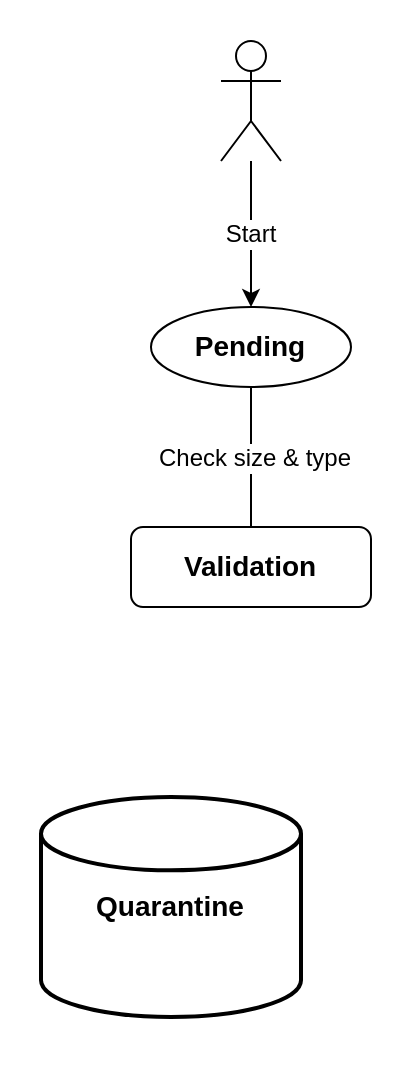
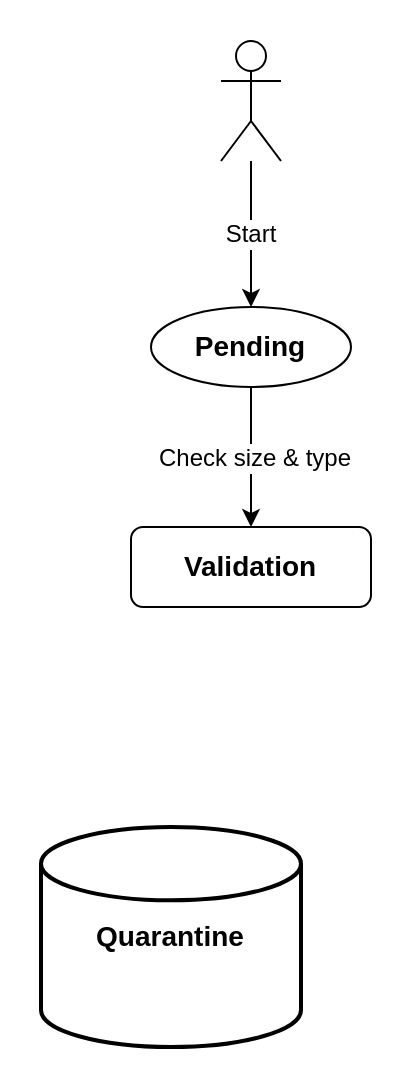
- <mxCell id="6" value="" style="endArrow=none;html=1;rounded=0;entryX=0.5;entryY=0;entryDx=0;entryDy=0;exitX=0.5;exitY=1;exitDx=0;exitDy=0;" edge="1" parent="1" source="2" target="8"><mxGeometry width="50" height="50" relative="1" as="geometry"><mxPoint x="240" y="453" as="sourcePoint" /><mxPoint x="290" y="403" as="targetPoint" /></mxGeometry></mxCell>
+ <mxCell id="6" value="" style="endArrow=classic;html=1;rounded=0;entryX=0.5;entryY=0;entryDx=0;entryDy=0;exitX=0.5;exitY=1;exitDx=0;exitDy=0;" edge="1" parent="1" source="2" target="8"><mxGeometry width="50" height="50" relative="1" as="geometry"><mxPoint x="240" y="453" as="sourcePoint" /><mxPoint x="290" y="403" as="targetPoint" /></mxGeometry></mxCell>
- <mxCell id="3" value="&lt;font style=&quot;font-size: 14px;&quot;&gt;&lt;b&gt;Quarantine&lt;/b&gt;&lt;/font&gt;" style="strokeWidth=2;html=1;shape=mxgraph.flowchart.database;whiteSpace=wrap;" vertex="1" parent="1"><mxGeometry x="20" y="398" width="130" height="110" as="geometry" /></mxCell>
+ <mxCell id="3" value="&lt;font style=&quot;font-size: 14px;&quot;&gt;&lt;b&gt;Quarantine&lt;/b&gt;&lt;/font&gt;" style="strokeWidth=2;html=1;shape=mxgraph.flowchart.database;whiteSpace=wrap;" vertex="1" parent="1"><mxGeometry x="20" y="413" width="130" height="110" as="geometry" /></mxCell>
